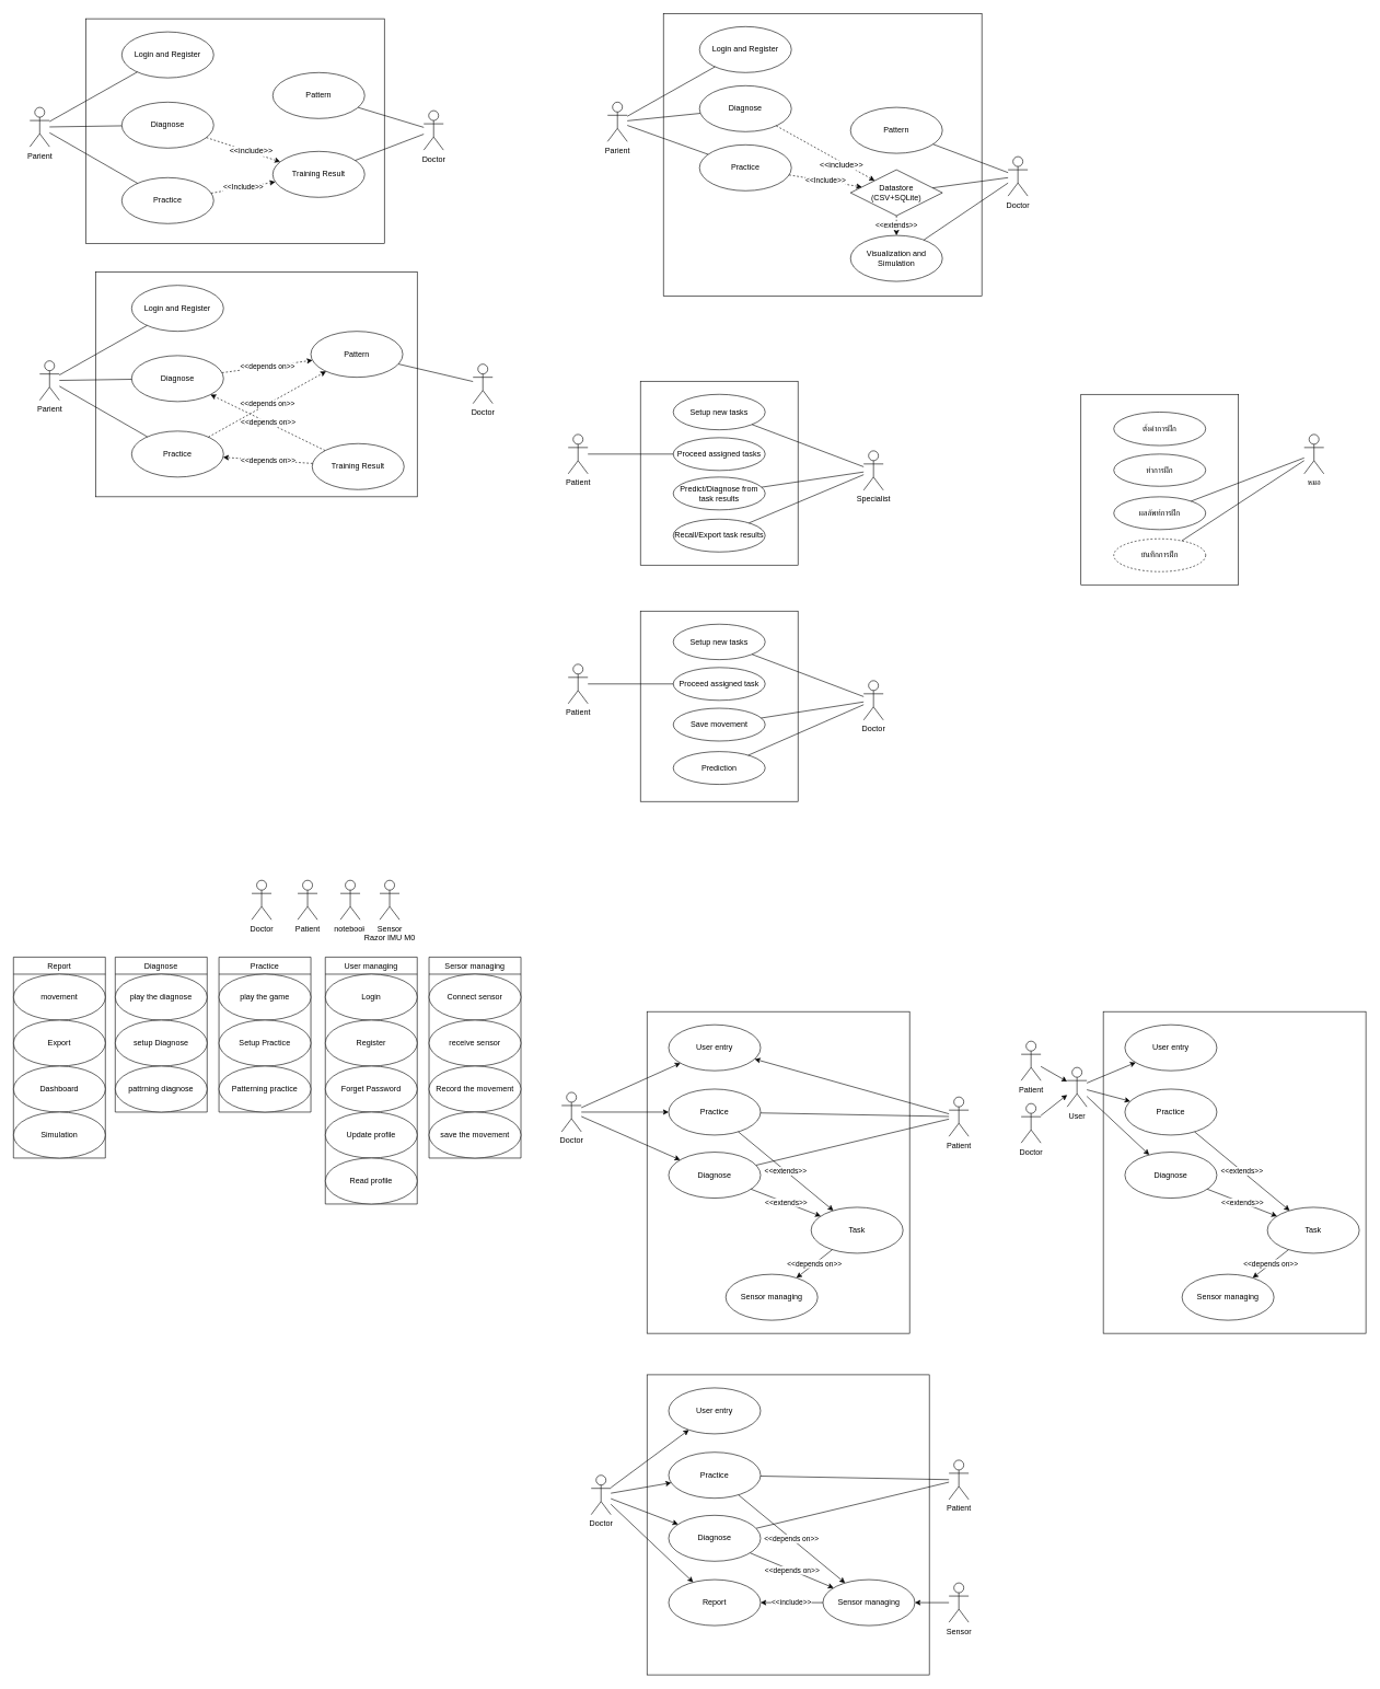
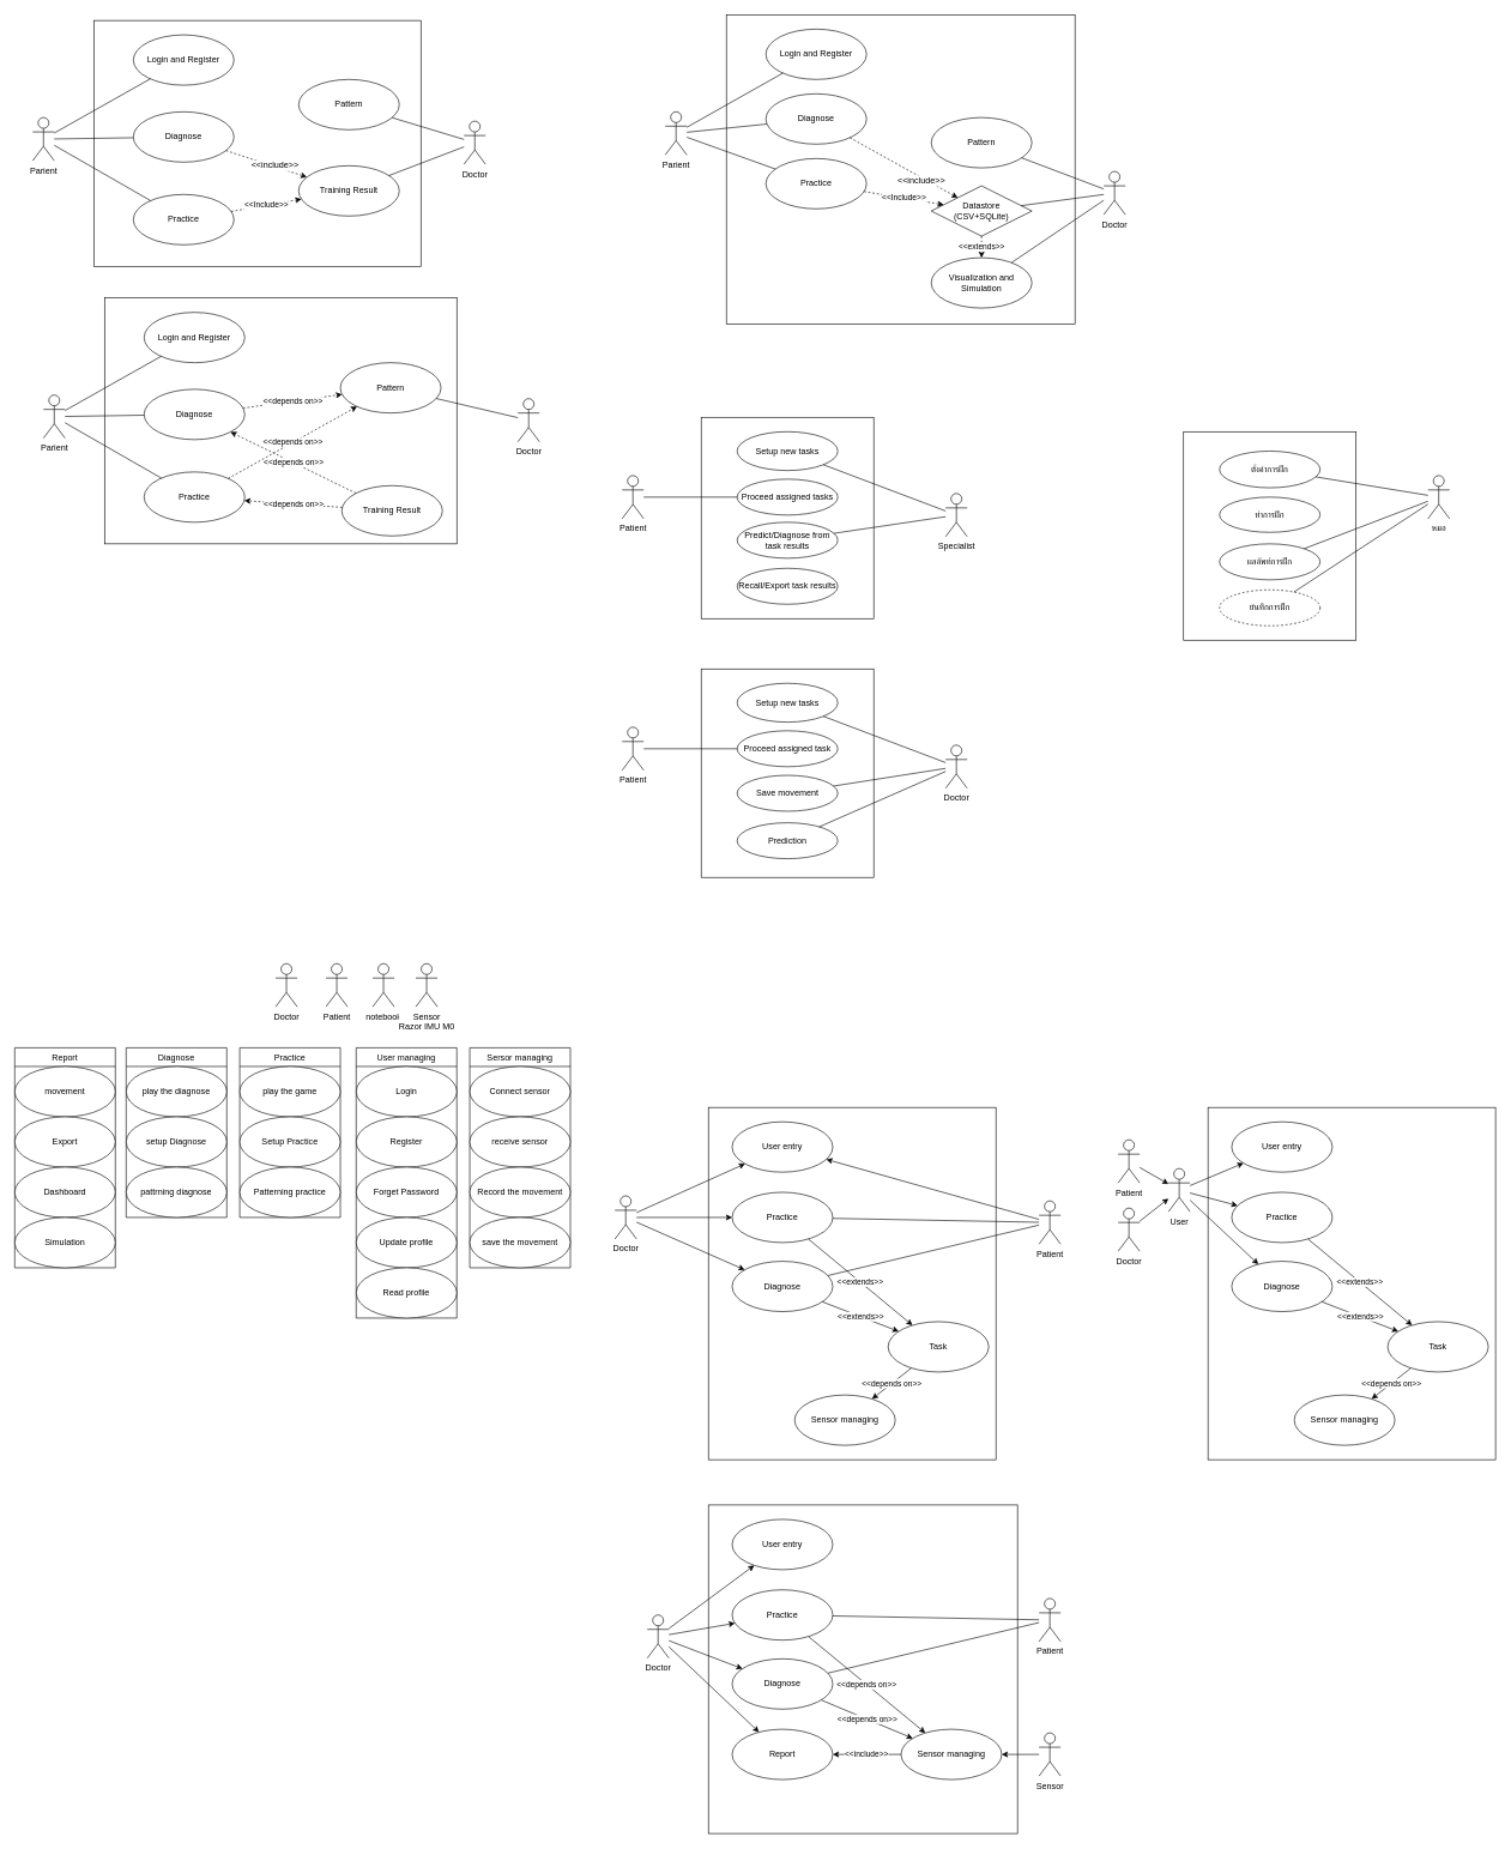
+ <mxCell id="66" style="edgeStyle=none;rounded=0;html=1;startArrow=none;startFill=0;endArrow=none;endFill=0;jettySize=auto;orthogonalLoop=1;strokeColor=#000000;fontColor=#000000;" parent="1" source="69" target="62" edge="1"><mxGeometry relative="1" as="geometry" /></mxCell>
- <mxCell id="59" style="edgeStyle=none;rounded=0;html=1;startArrow=none;startFill=0;endArrow=none;endFill=0;jettySize=auto;orthogonalLoop=1;strokeColor=#000000;fontColor=#000000;" parent="1" source="55" target="54" edge="1"><mxGeometry relative="1" as="geometry" /></mxCell>
